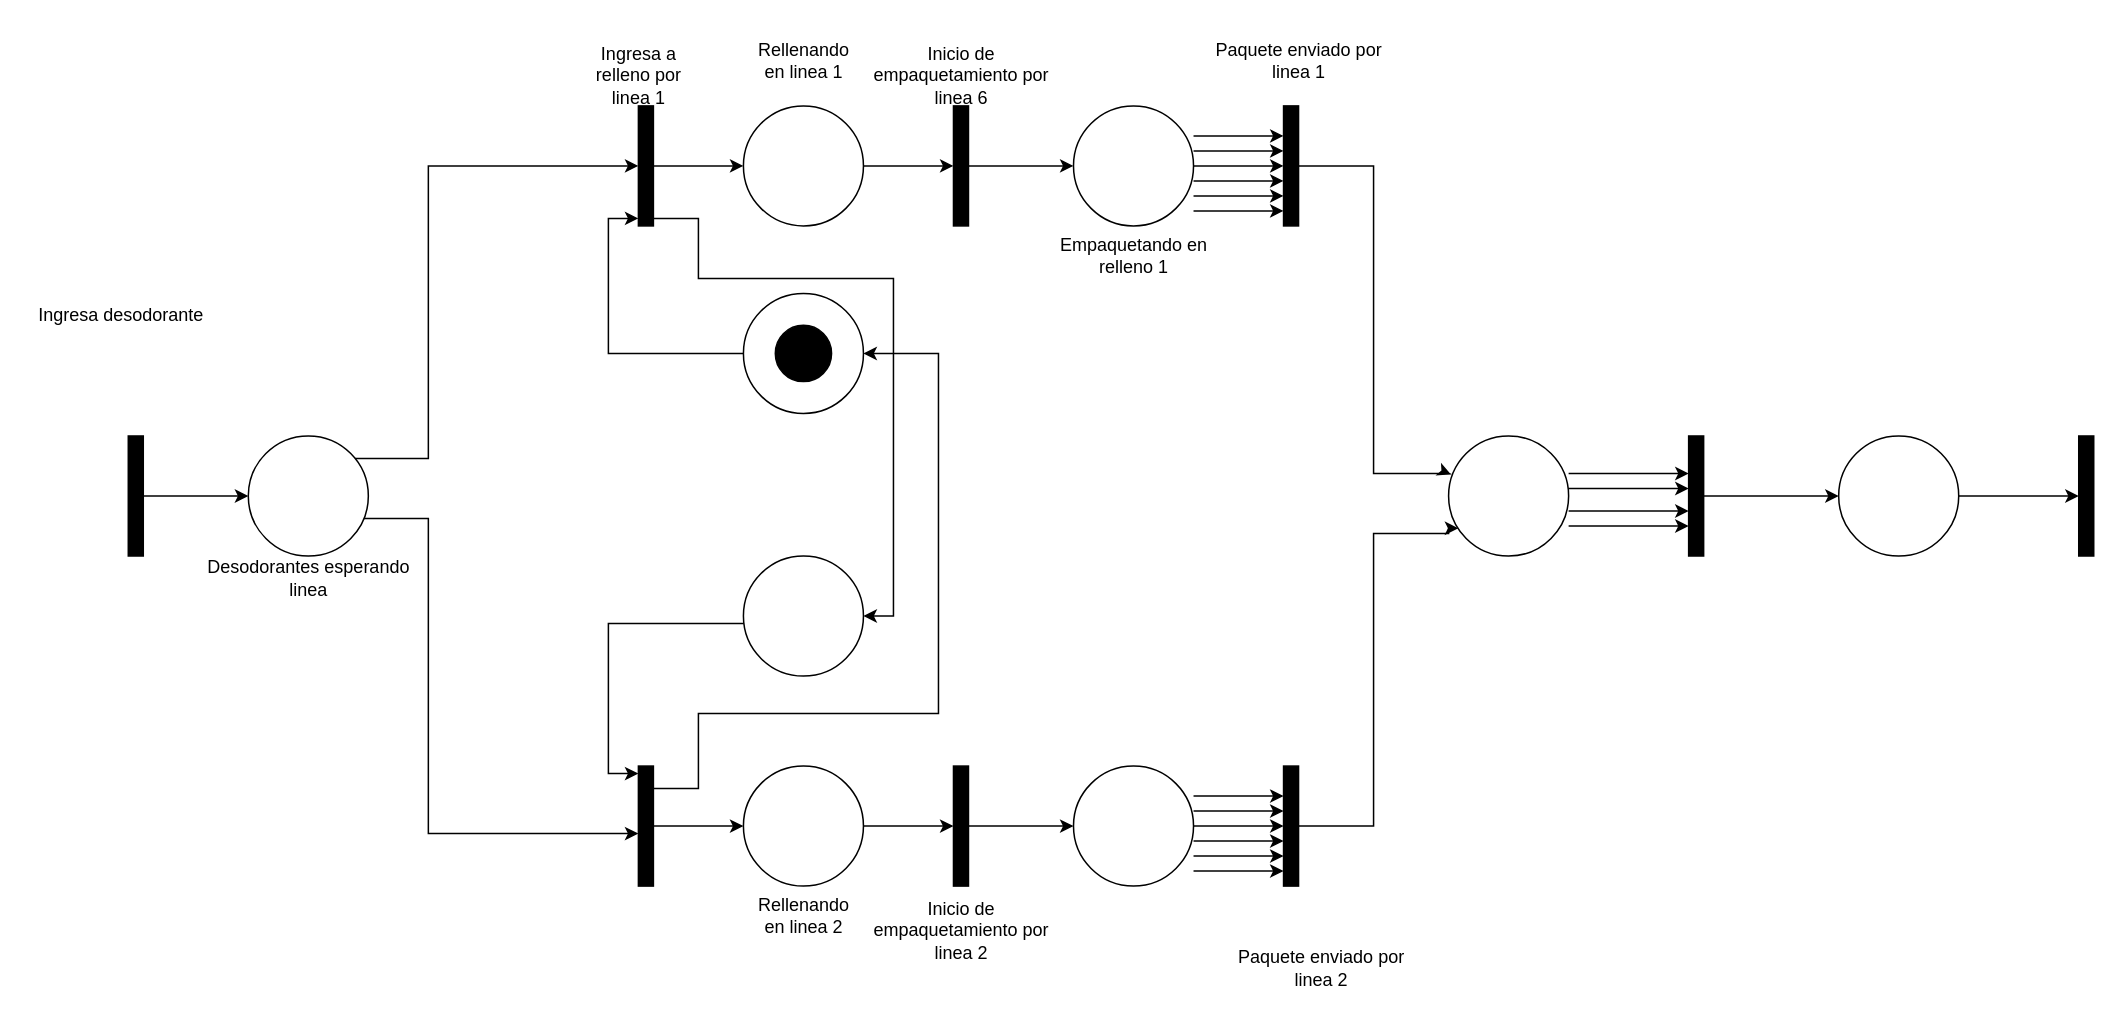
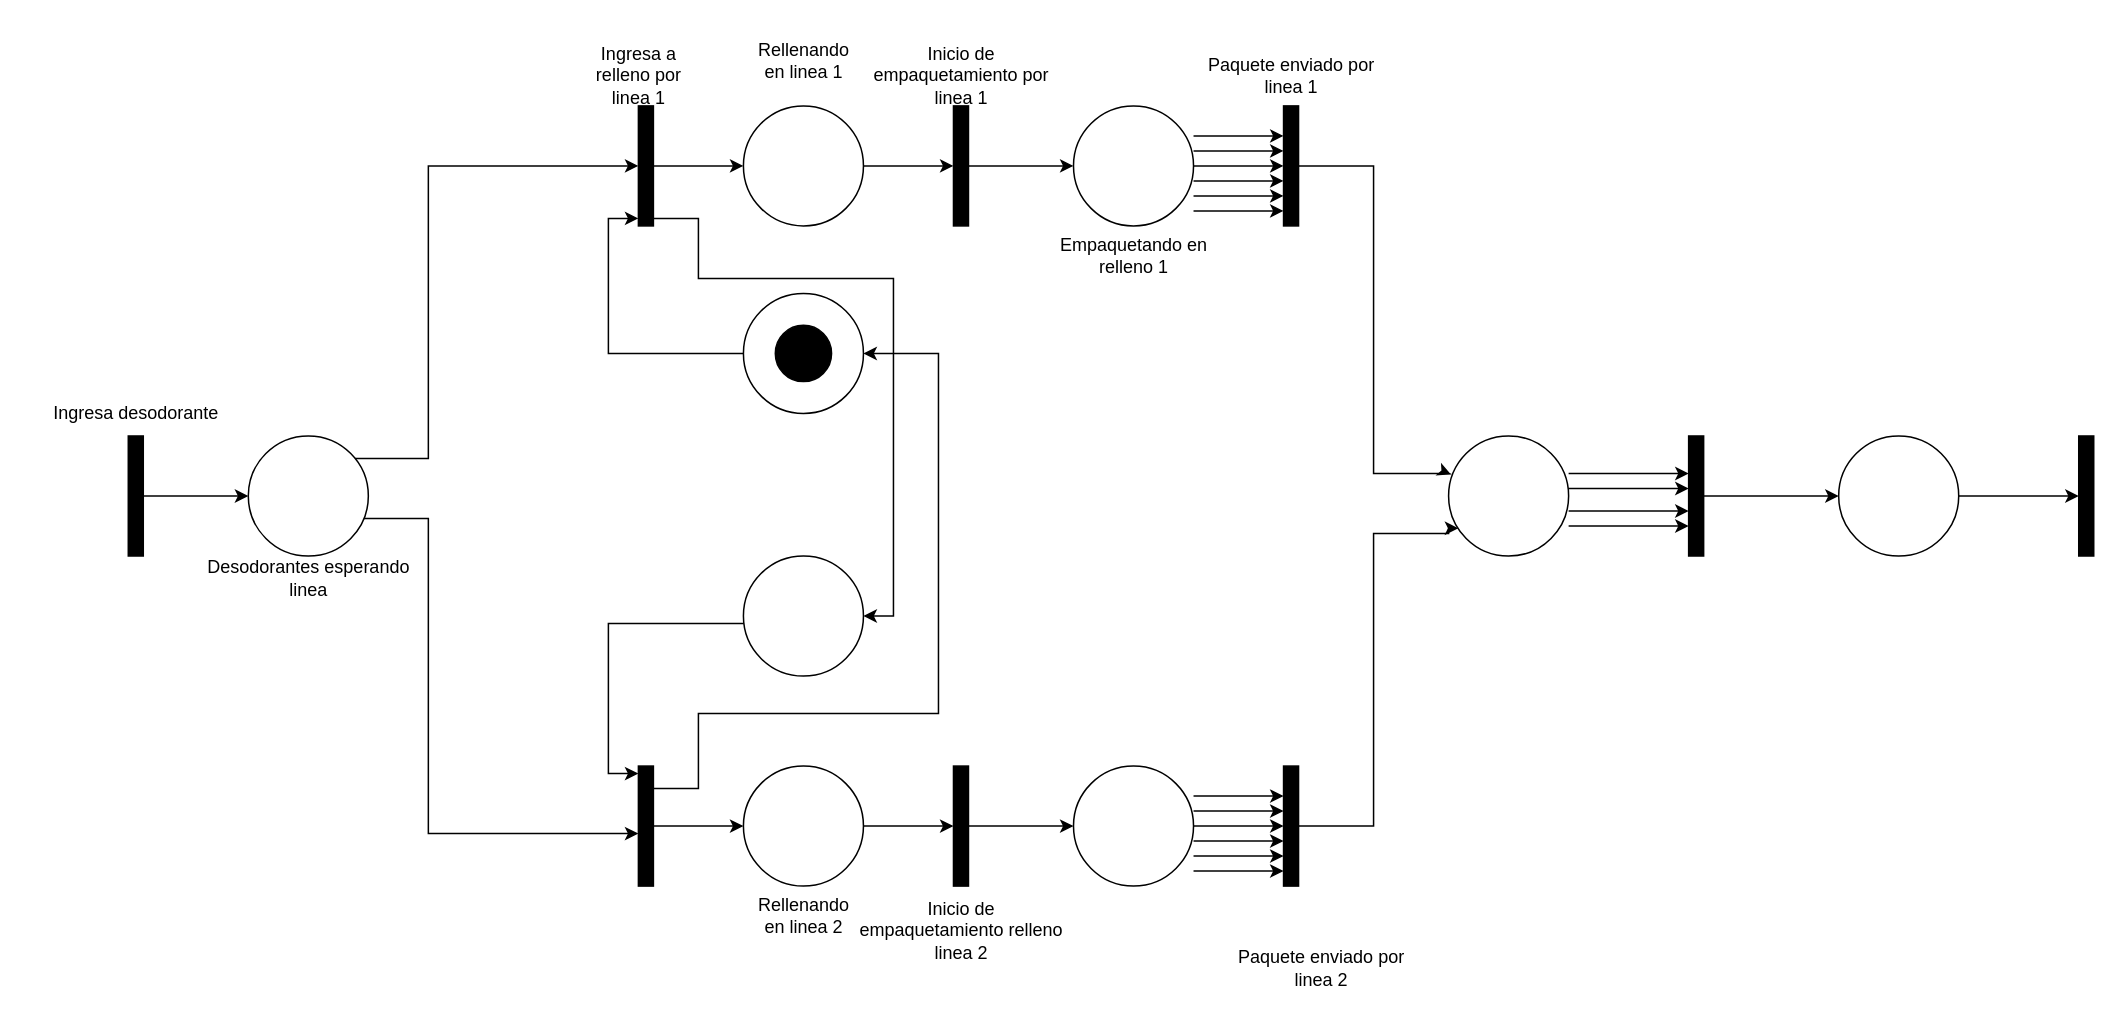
- <mxCell id="60" value="&lt;div&gt;Paquete enviado por&lt;/div&gt;&lt;div&gt;linea 1&lt;br&gt;&lt;/div&gt;" style="text;html=1;align=center;verticalAlign=middle;resizable=0;points=[];autosize=1;strokeColor=none;fillColor=none;" vertex="1" parent="1"><mxGeometry x="795" y="20" width="140" height="40" as="geometry" /></mxCell>
+ <mxCell id="60" value="&lt;div&gt;Paquete enviado por&lt;/div&gt;&lt;div&gt;linea 1&lt;br&gt;&lt;/div&gt;" style="text;html=1;align=center;verticalAlign=middle;resizable=0;points=[];autosize=1;strokeColor=none;fillColor=none;" vertex="1" parent="1"><mxGeometry x="790" y="30" width="140" height="40" as="geometry" /></mxCell>
- <mxCell id="58" value="&lt;div&gt;Inicio de&lt;/div&gt;&lt;div&gt;empaquetamiento por&lt;/div&gt;&lt;div&gt;linea 6&lt;br&gt;&lt;/div&gt;" style="text;html=1;align=center;verticalAlign=middle;resizable=0;points=[];autosize=1;strokeColor=none;fillColor=none;" vertex="1" parent="1"><mxGeometry x="565" y="20" width="150" height="60" as="geometry" /></mxCell>
+ <mxCell id="58" value="&lt;div&gt;Inicio de&lt;/div&gt;&lt;div&gt;empaquetamiento por&lt;/div&gt;&lt;div&gt;linea 1&lt;br&gt;&lt;/div&gt;" style="text;html=1;align=center;verticalAlign=middle;resizable=0;points=[];autosize=1;strokeColor=none;fillColor=none;" vertex="1" parent="1"><mxGeometry x="565" y="20" width="150" height="60" as="geometry" /></mxCell>
- <mxCell id="54" value="Ingresa desodorante" style="text;html=1;align=center;verticalAlign=middle;resizable=0;points=[];autosize=1;strokeColor=none;fillColor=none;" vertex="1" parent="1"><mxGeometry x="10" y="195" width="140" height="30" as="geometry" /></mxCell>
+ <mxCell id="54" value="Ingresa desodorante" style="text;html=1;align=center;verticalAlign=middle;resizable=0;points=[];autosize=1;strokeColor=none;fillColor=none;" vertex="1" parent="1"><mxGeometry x="20" y="260" width="140" height="30" as="geometry" /></mxCell>
- <mxCell id="62" value="&lt;div&gt;Inicio de&lt;/div&gt;&lt;div&gt;empaquetamiento por&lt;/div&gt;&lt;div&gt;linea 2&lt;br&gt;&lt;/div&gt;" style="text;html=1;align=center;verticalAlign=middle;resizable=0;points=[];autosize=1;strokeColor=none;fillColor=none;" vertex="1" parent="1"><mxGeometry x="565" y="590" width="150" height="60" as="geometry" /></mxCell>
+ <mxCell id="62" value="&lt;div&gt;Inicio de&lt;/div&gt;&lt;div&gt;empaquetamiento relleno&lt;/div&gt;&lt;div&gt;linea 2&lt;br&gt;&lt;/div&gt;" style="text;html=1;align=center;verticalAlign=middle;resizable=0;points=[];autosize=1;strokeColor=none;fillColor=none;" vertex="1" parent="1"><mxGeometry x="565" y="590" width="150" height="60" as="geometry" /></mxCell>
